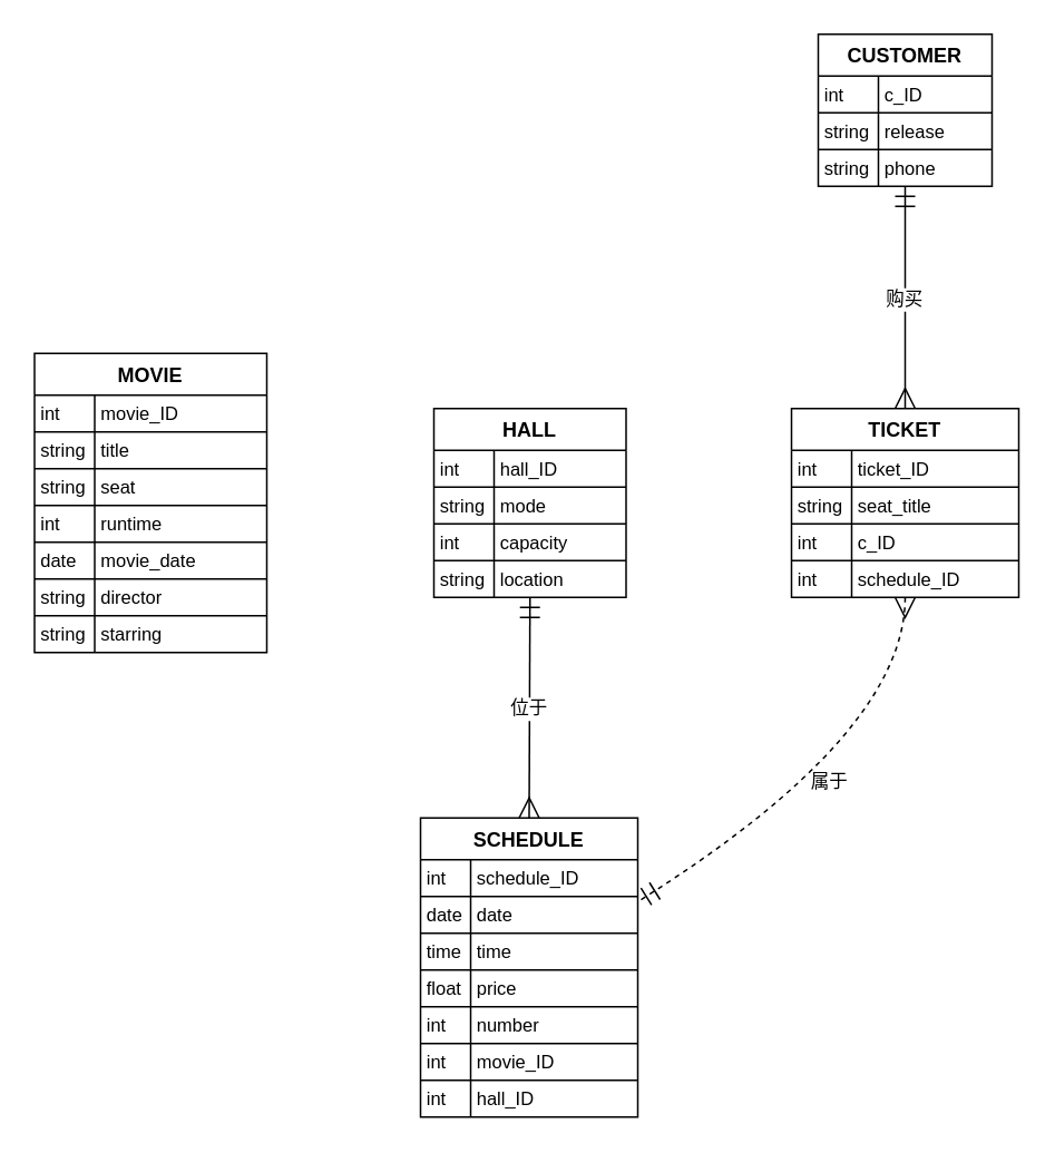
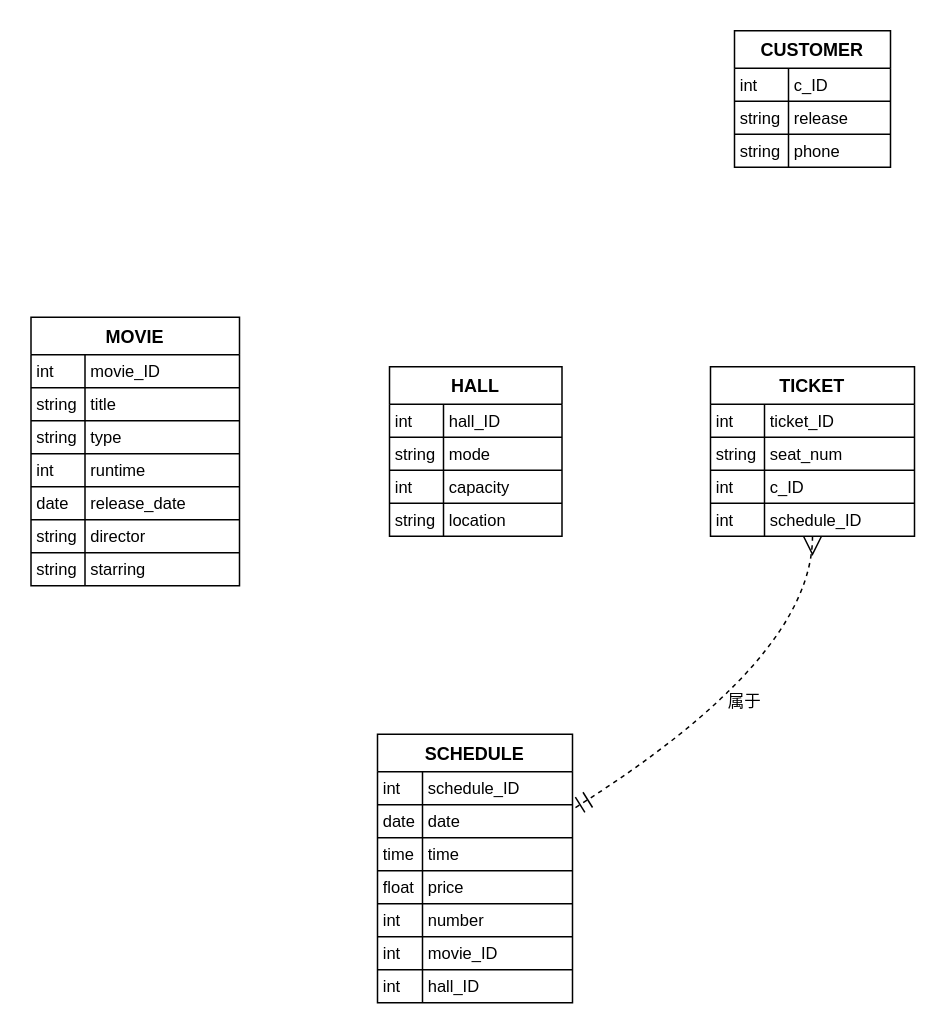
- <mxCell id="83" value="购买" style="curved=1;startArrow=ERmandOne;startSize=10;;endArrow=ERmany;endSize=10;;exitX=0.5;exitY=1;entryX=0.5;entryY=0;rounded=0;" edge="1" parent="1" source="24" target="69"><mxGeometry relative="1" as="geometry"><Array as="points" /></mxGeometry></mxCell>
- <mxCell id="11" value="seat" style="shape=partialRectangle;connectable=0;fillColor=none;top=0;left=0;bottom=0;right=0;align=left;spacingLeft=2;overflow=hidden;fontSize=11;" vertex="1" parent="9"><mxGeometry x="36" width="103" height="22" as="geometry"><mxRectangle width="103" height="22" as="alternateBounds" /></mxGeometry></mxCell>
+ <mxCell id="11" value="type" style="shape=partialRectangle;connectable=0;fillColor=none;top=0;left=0;bottom=0;right=0;align=left;spacingLeft=2;overflow=hidden;fontSize=11;" vertex="1" parent="9"><mxGeometry x="36" width="103" height="22" as="geometry"><mxRectangle width="103" height="22" as="alternateBounds" /></mxGeometry></mxCell>
- <mxCell id="75" value="seat_title" style="shape=partialRectangle;connectable=0;fillColor=none;top=0;left=0;bottom=0;right=0;align=left;spacingLeft=2;overflow=hidden;fontSize=11;" vertex="1" parent="73"><mxGeometry x="36" width="100" height="22" as="geometry"><mxRectangle width="100" height="22" as="alternateBounds" /></mxGeometry></mxCell>
+ <mxCell id="75" value="seat_num" style="shape=partialRectangle;connectable=0;fillColor=none;top=0;left=0;bottom=0;right=0;align=left;spacingLeft=2;overflow=hidden;fontSize=11;" vertex="1" parent="73"><mxGeometry x="36" width="100" height="22" as="geometry"><mxRectangle width="100" height="22" as="alternateBounds" /></mxGeometry></mxCell>
- <mxCell id="17" value="movie_date" style="shape=partialRectangle;connectable=0;fillColor=none;top=0;left=0;bottom=0;right=0;align=left;spacingLeft=2;overflow=hidden;fontSize=11;" vertex="1" parent="15"><mxGeometry x="36" width="103" height="22" as="geometry"><mxRectangle width="103" height="22" as="alternateBounds" /></mxGeometry></mxCell>
+ <mxCell id="17" value="release_date" style="shape=partialRectangle;connectable=0;fillColor=none;top=0;left=0;bottom=0;right=0;align=left;spacingLeft=2;overflow=hidden;fontSize=11;" vertex="1" parent="15"><mxGeometry x="36" width="103" height="22" as="geometry"><mxRectangle width="103" height="22" as="alternateBounds" /></mxGeometry></mxCell>
- <mxCell id="82" value="位于" style="curved=1;startArrow=ERmandOne;startSize=10;;endArrow=ERmany;endSize=10;;exitX=0.5;exitY=0.99;entryX=0.5;entryY=0;rounded=0;" edge="1" parent="1" source="34" target="47"><mxGeometry relative="1" as="geometry"><Array as="points" /></mxGeometry></mxCell>
